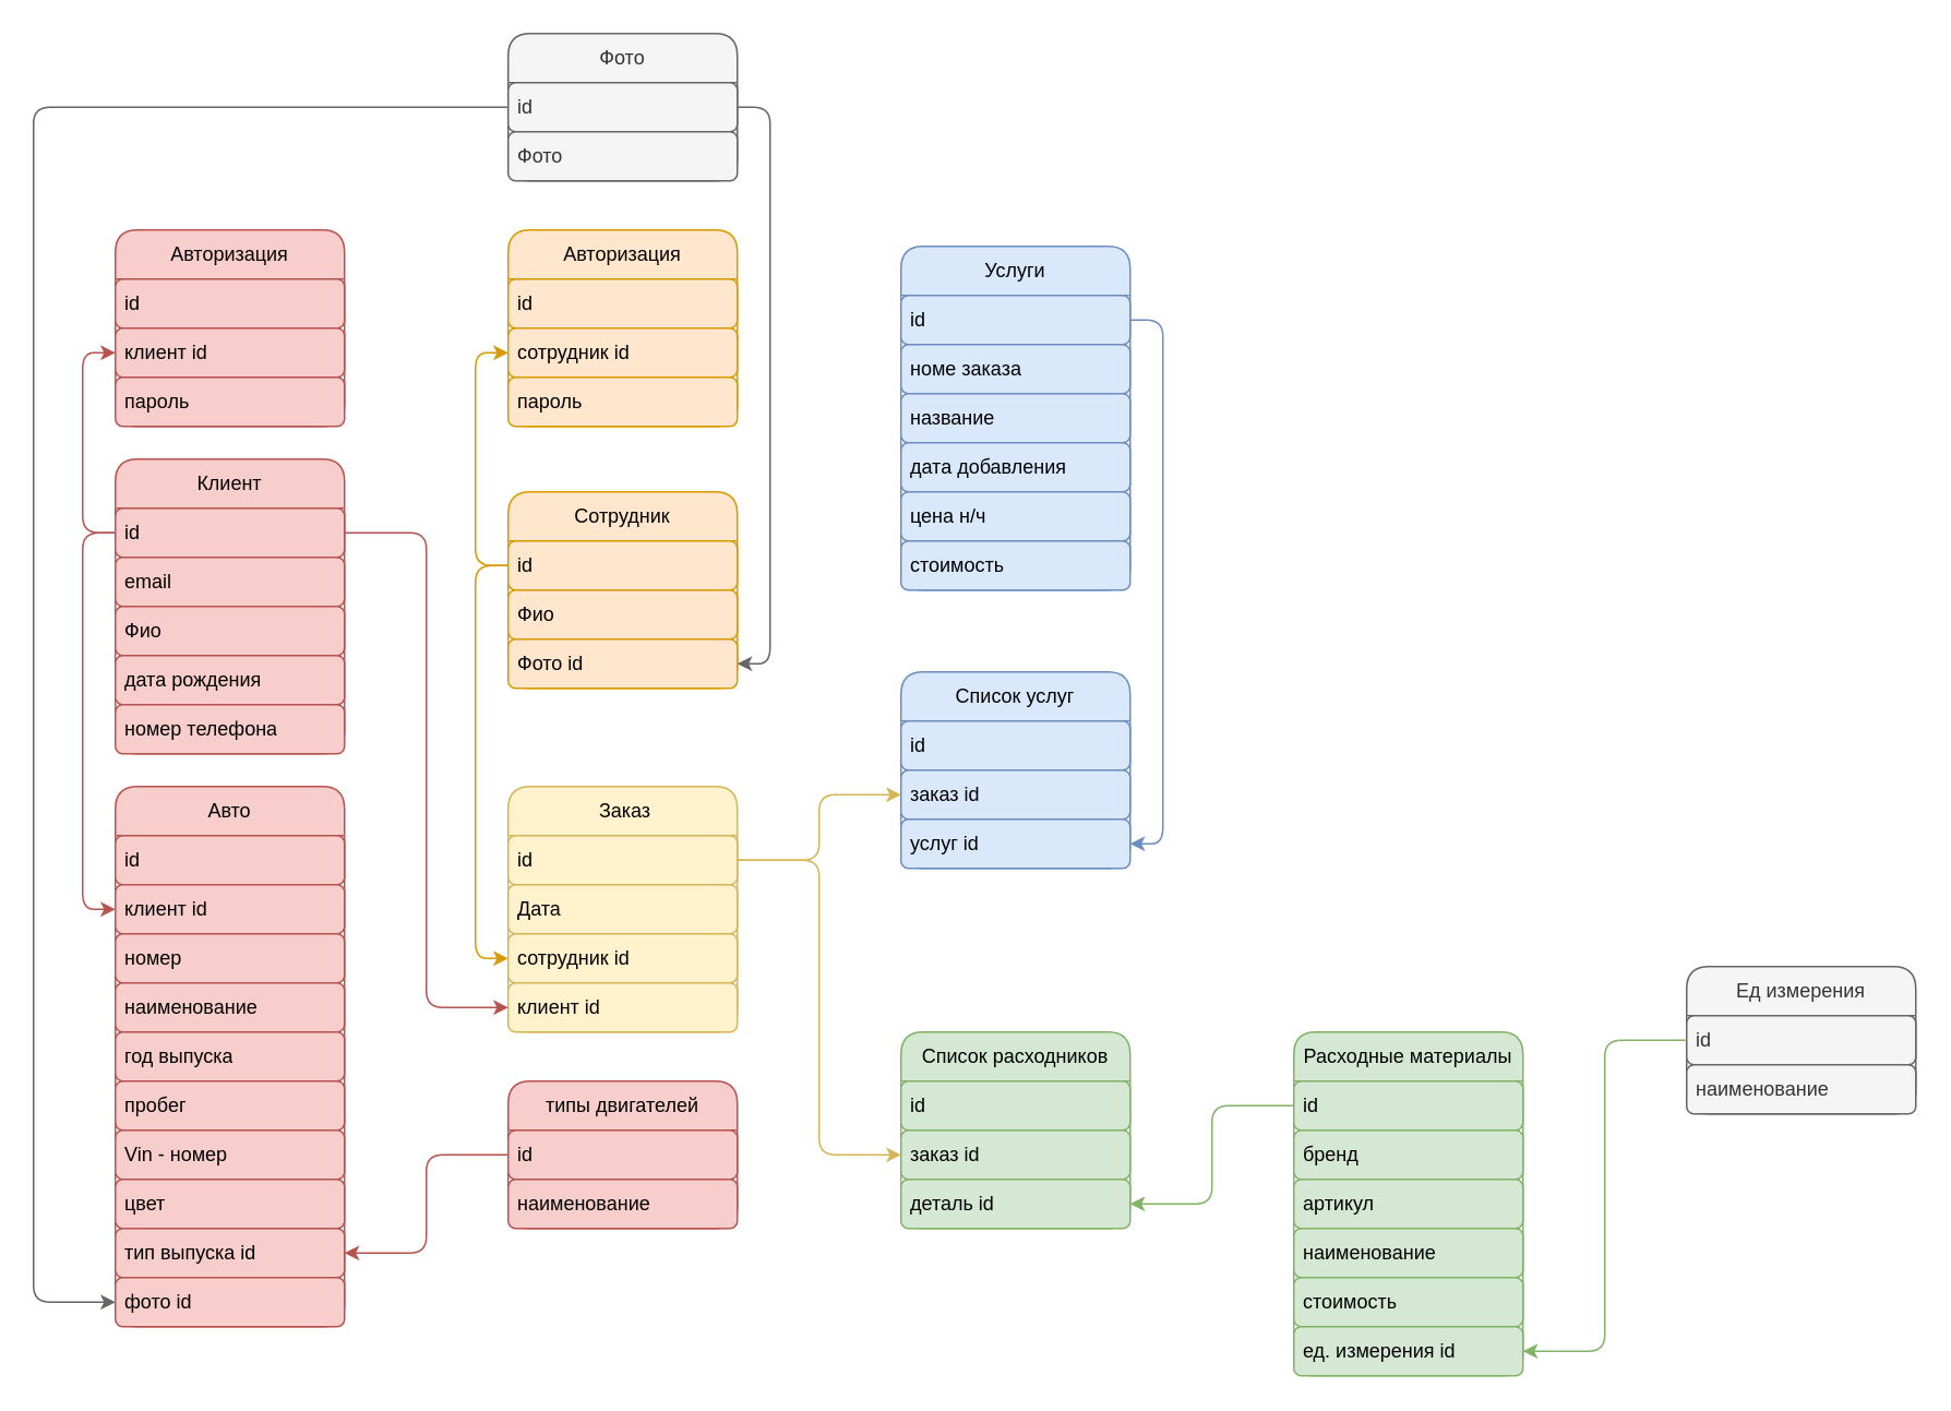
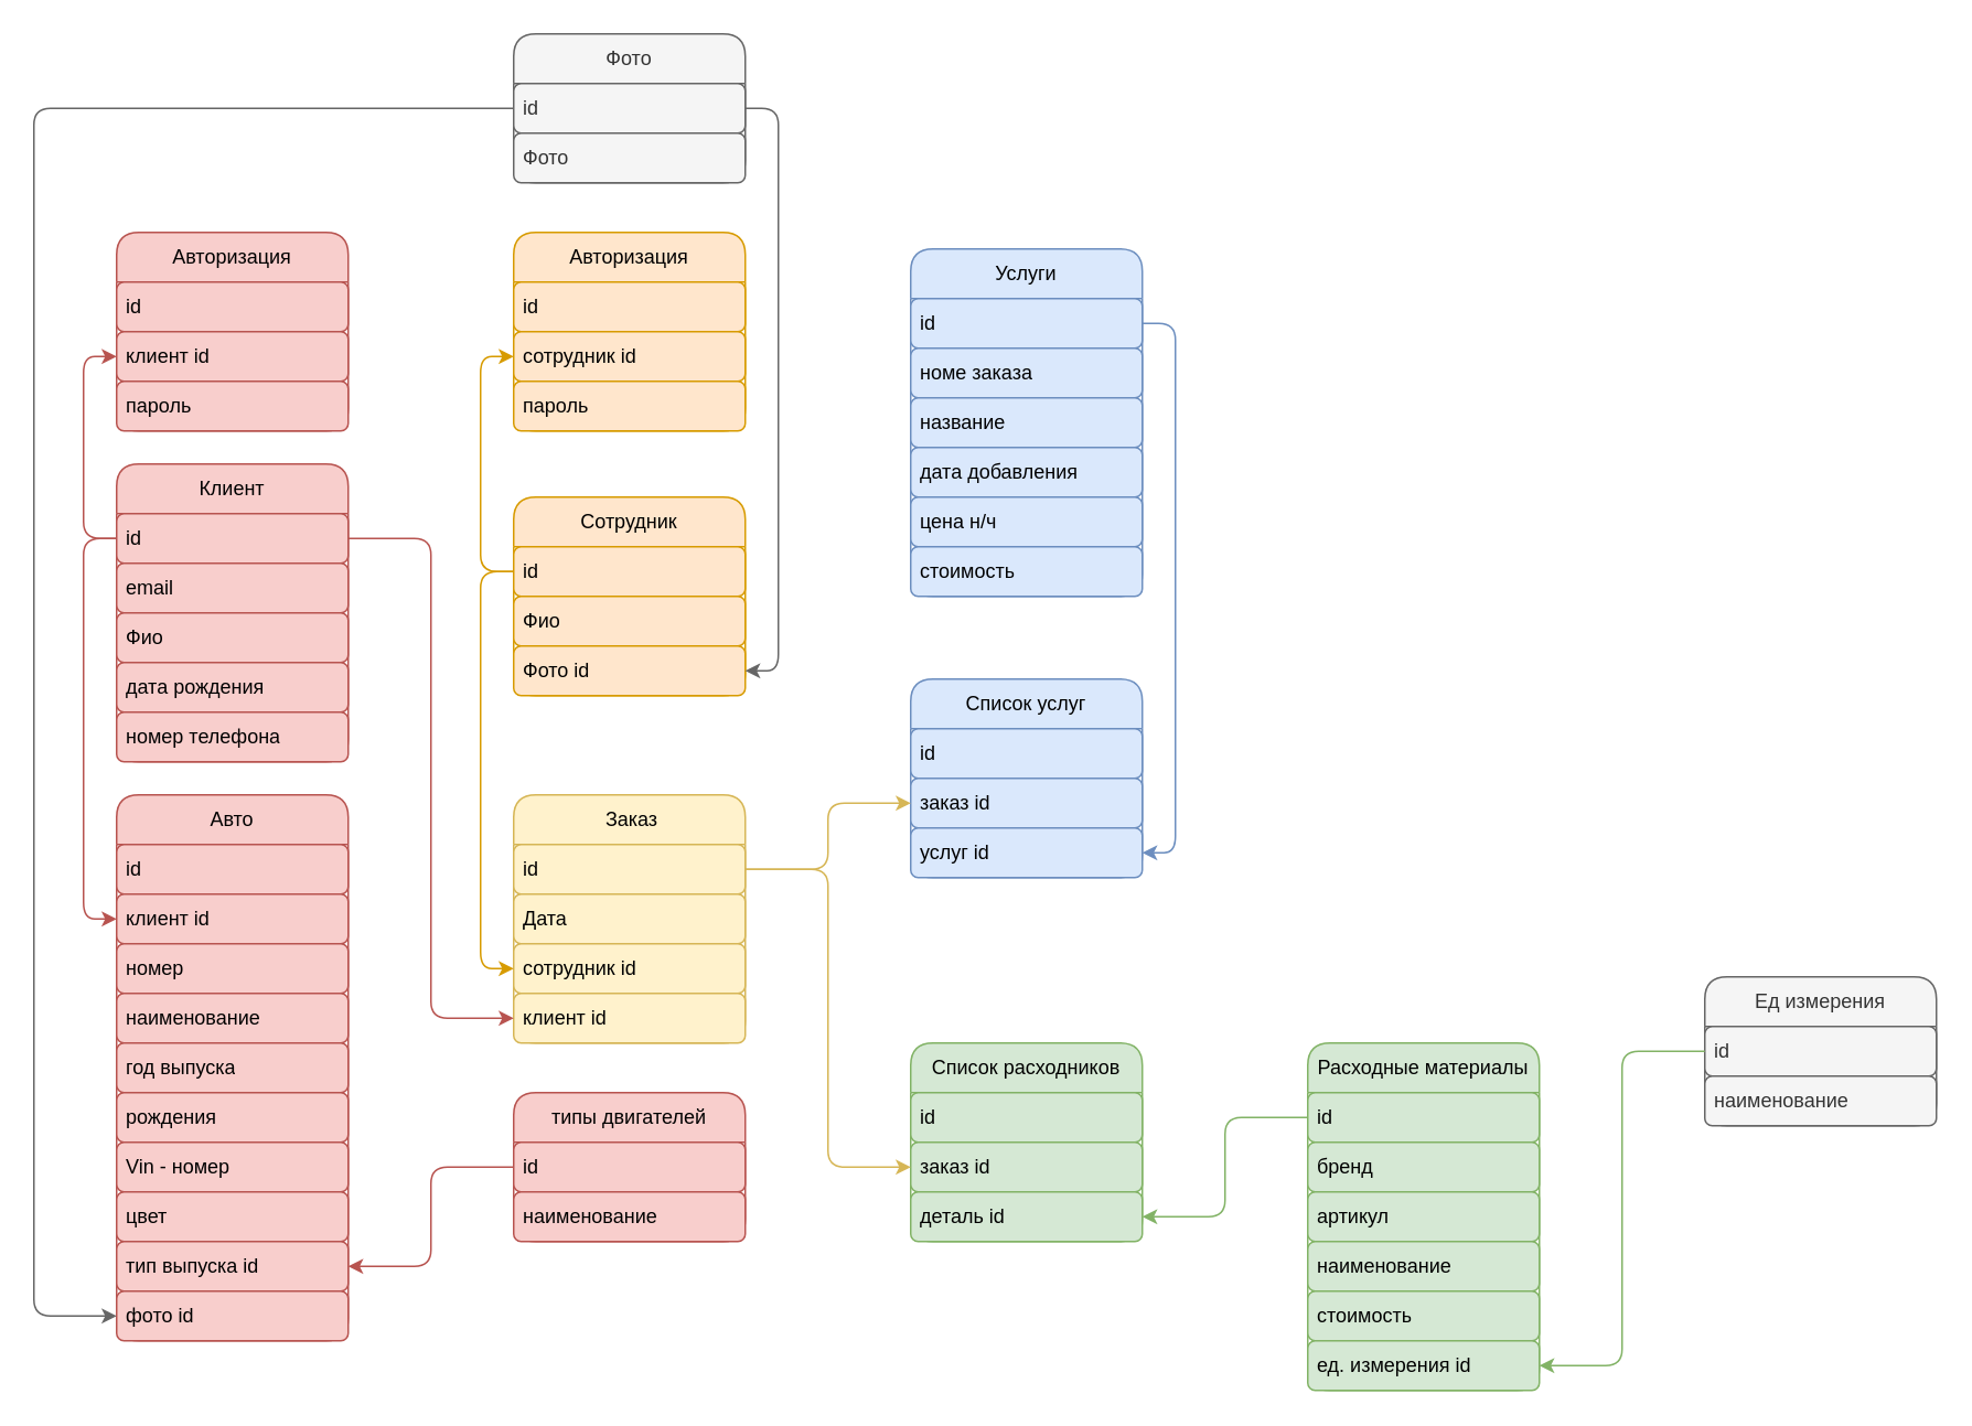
- <mxCell id="14" value="пробег" style="text;strokeColor=#b85450;fillColor=#f8cecc;align=left;verticalAlign=middle;spacingLeft=4;spacingRight=4;overflow=hidden;points=[[0,0.5],[1,0.5]];portConstraint=eastwest;rotatable=0;whiteSpace=wrap;html=1;shadow=0;rounded=1;" parent="8" vertex="1"><mxGeometry y="180" width="140" height="30" as="geometry" /></mxCell>
+ <mxCell id="14" value="рождения" style="text;strokeColor=#b85450;fillColor=#f8cecc;align=left;verticalAlign=middle;spacingLeft=4;spacingRight=4;overflow=hidden;points=[[0,0.5],[1,0.5]];portConstraint=eastwest;rotatable=0;whiteSpace=wrap;html=1;shadow=0;rounded=1;" parent="8" vertex="1"><mxGeometry y="180" width="140" height="30" as="geometry" /></mxCell>
